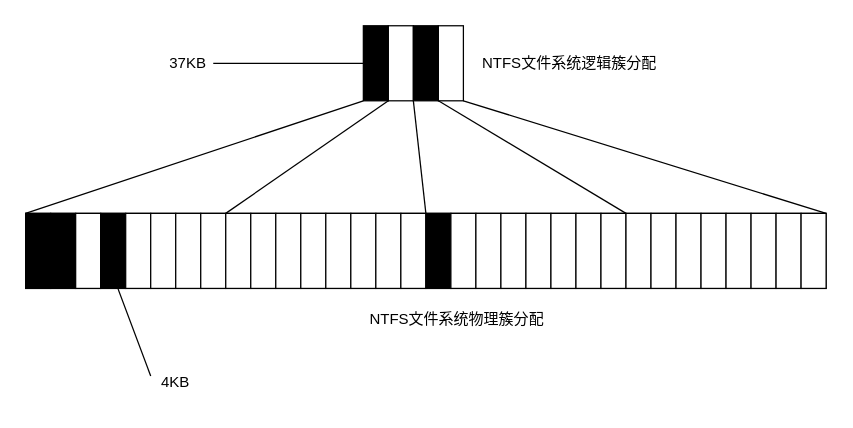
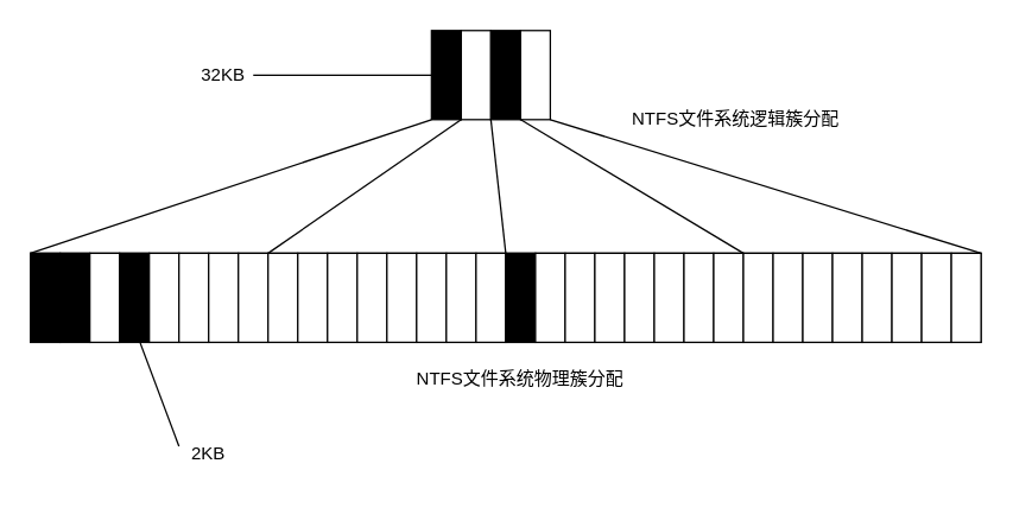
- <mxCell id="49" value="37KB" style="text;html=1;strokeColor=none;fillColor=none;align=center;verticalAlign=middle;whiteSpace=wrap;rounded=0;" vertex="1" parent="1"><mxGeometry x="120" y="35" width="60" height="30" as="geometry" /></mxCell>
+ <mxCell id="49" value="32KB" style="text;html=1;strokeColor=none;fillColor=none;align=center;verticalAlign=middle;whiteSpace=wrap;rounded=0;" vertex="1" parent="1"><mxGeometry x="120" y="35" width="60" height="30" as="geometry" /></mxCell>
- <mxCell id="45" value="NTFS文件系统逻辑簇分配" style="text;html=1;strokeColor=none;fillColor=none;align=center;verticalAlign=middle;whiteSpace=wrap;rounded=0;" vertex="1" parent="1"><mxGeometry x="380" y="35" width="150" height="30" as="geometry" /></mxCell>
+ <mxCell id="45" value="NTFS文件系统逻辑簇分配" style="text;html=1;strokeColor=none;fillColor=none;align=center;verticalAlign=middle;whiteSpace=wrap;rounded=0;" vertex="1" parent="1"><mxGeometry x="420" y="65" width="150" height="30" as="geometry" /></mxCell>
- <mxCell id="3" value="NTFS文件系统物理簇分配" style="text;html=1;strokeColor=none;fillColor=none;align=center;verticalAlign=middle;whiteSpace=wrap;rounded=0;" vertex="1" parent="1"><mxGeometry x="283.5" y="240" width="161.5" height="30" as="geometry" /></mxCell>
+ <mxCell id="3" value="NTFS文件系统物理簇分配" style="text;html=1;strokeColor=none;fillColor=none;align=center;verticalAlign=middle;whiteSpace=wrap;rounded=0;" vertex="1" parent="1"><mxGeometry x="268.5" y="240" width="161.5" height="30" as="geometry" /></mxCell>
- <mxCell id="47" value="4KB" style="text;html=1;strokeColor=none;fillColor=none;align=center;verticalAlign=middle;whiteSpace=wrap;rounded=0;" vertex="1" parent="1"><mxGeometry x="110" y="290" width="60" height="30" as="geometry" /></mxCell>
+ <mxCell id="47" value="2KB" style="text;html=1;strokeColor=none;fillColor=none;align=center;verticalAlign=middle;whiteSpace=wrap;rounded=0;" vertex="1" parent="1"><mxGeometry x="110" y="290" width="60" height="30" as="geometry" /></mxCell>
